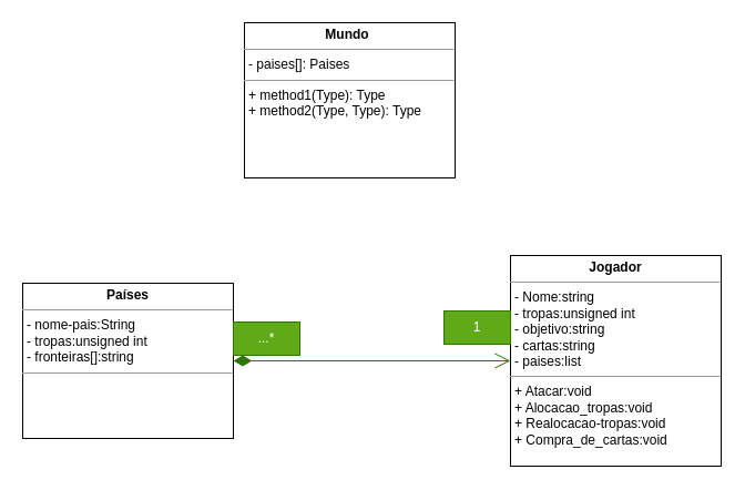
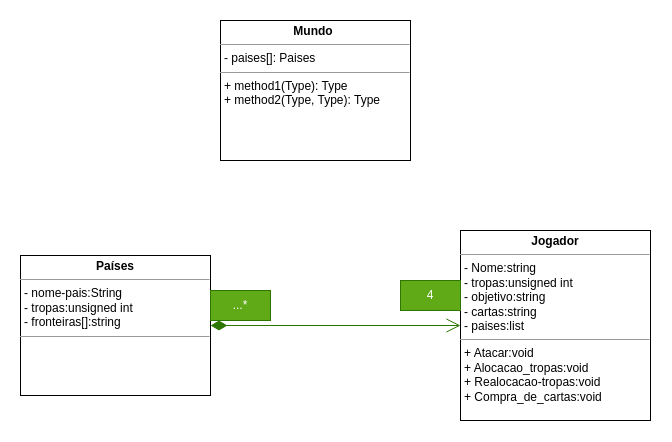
- <mxCell id="6" value="1" style="text;html=1;strokeColor=#2D7600;fillColor=#60a917;align=center;verticalAlign=middle;whiteSpace=wrap;rounded=0;fontColor=#ffffff;" parent="1" vertex="1"><mxGeometry x="400" y="280" width="60" height="30" as="geometry" /></mxCell>
+ <mxCell id="6" value="4" style="text;html=1;strokeColor=#2D7600;fillColor=#60a917;align=center;verticalAlign=middle;whiteSpace=wrap;rounded=0;fontColor=#ffffff;" parent="1" vertex="1"><mxGeometry x="400" y="280" width="60" height="30" as="geometry" /></mxCell>
